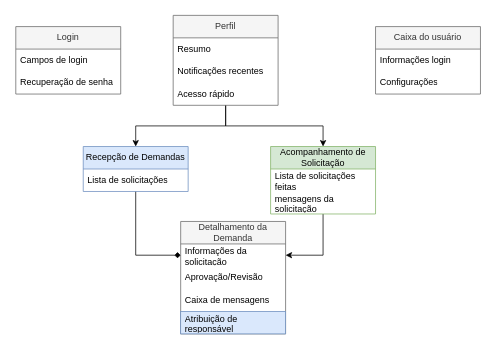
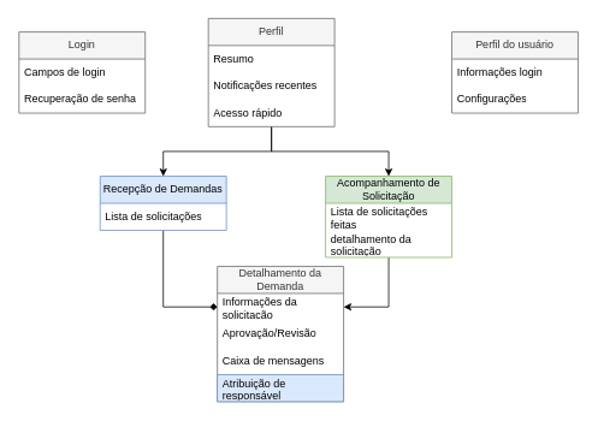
- <mxCell id="23" value="Caixa do usuário" style="swimlane;fontStyle=0;childLayout=stackLayout;horizontal=1;startSize=30;horizontalStack=0;resizeParent=1;resizeParentMax=0;resizeLast=0;collapsible=1;marginBottom=0;whiteSpace=wrap;html=1;fillColor=#f5f5f5;fontColor=#333333;strokeColor=#666666;" vertex="1" parent="1"><mxGeometry x="500" y="35" width="140" height="90" as="geometry" /></mxCell>
+ <mxCell id="23" value="Perfil do usuário" style="swimlane;fontStyle=0;childLayout=stackLayout;horizontal=1;startSize=30;horizontalStack=0;resizeParent=1;resizeParentMax=0;resizeLast=0;collapsible=1;marginBottom=0;whiteSpace=wrap;html=1;fillColor=#f5f5f5;fontColor=#333333;strokeColor=#666666;" vertex="1" parent="1"><mxGeometry x="500" y="35" width="140" height="90" as="geometry" /></mxCell>
- <mxCell id="22" value="mensagens da solicitação" style="text;strokeColor=none;fillColor=none;align=left;verticalAlign=middle;spacingLeft=4;spacingRight=4;overflow=hidden;points=[[0,0.5],[1,0.5]];portConstraint=eastwest;rotatable=0;whiteSpace=wrap;html=1;" vertex="1" parent="20"><mxGeometry y="60" width="140" height="30" as="geometry" /></mxCell>
+ <mxCell id="22" value="detalhamento da solicitação" style="text;strokeColor=none;fillColor=none;align=left;verticalAlign=middle;spacingLeft=4;spacingRight=4;overflow=hidden;points=[[0,0.5],[1,0.5]];portConstraint=eastwest;rotatable=0;whiteSpace=wrap;html=1;" vertex="1" parent="20"><mxGeometry y="60" width="140" height="30" as="geometry" /></mxCell>
